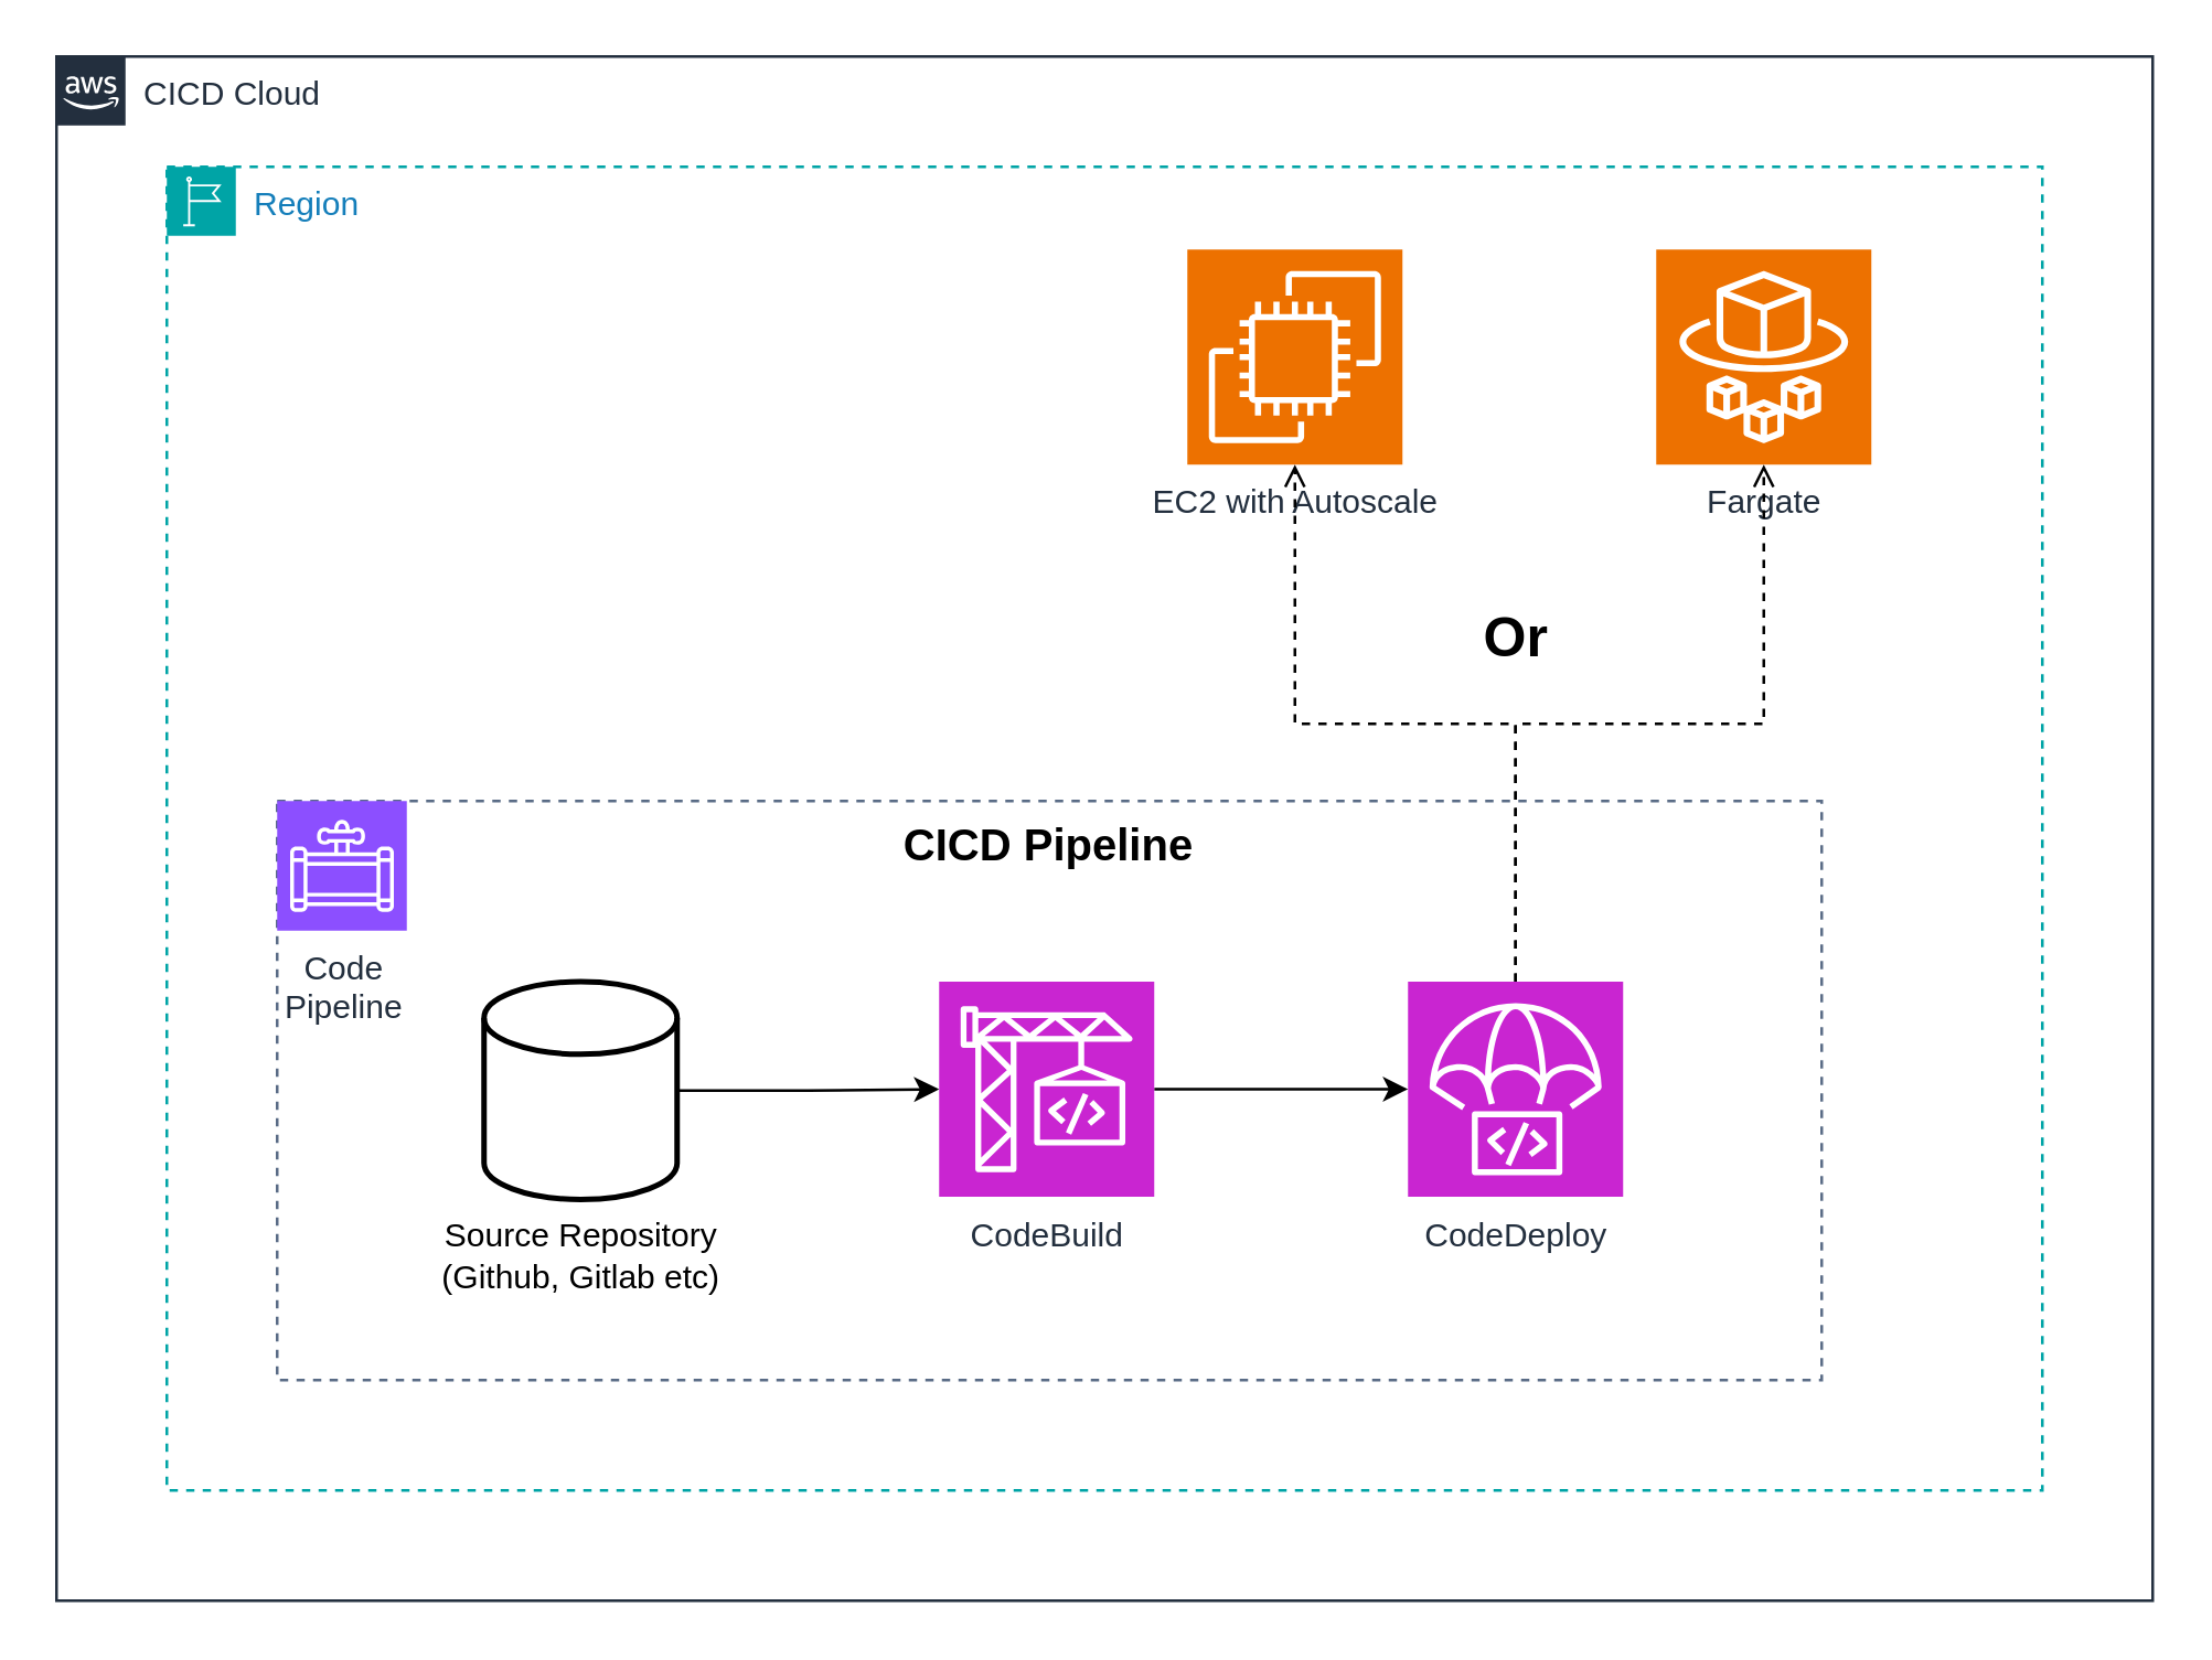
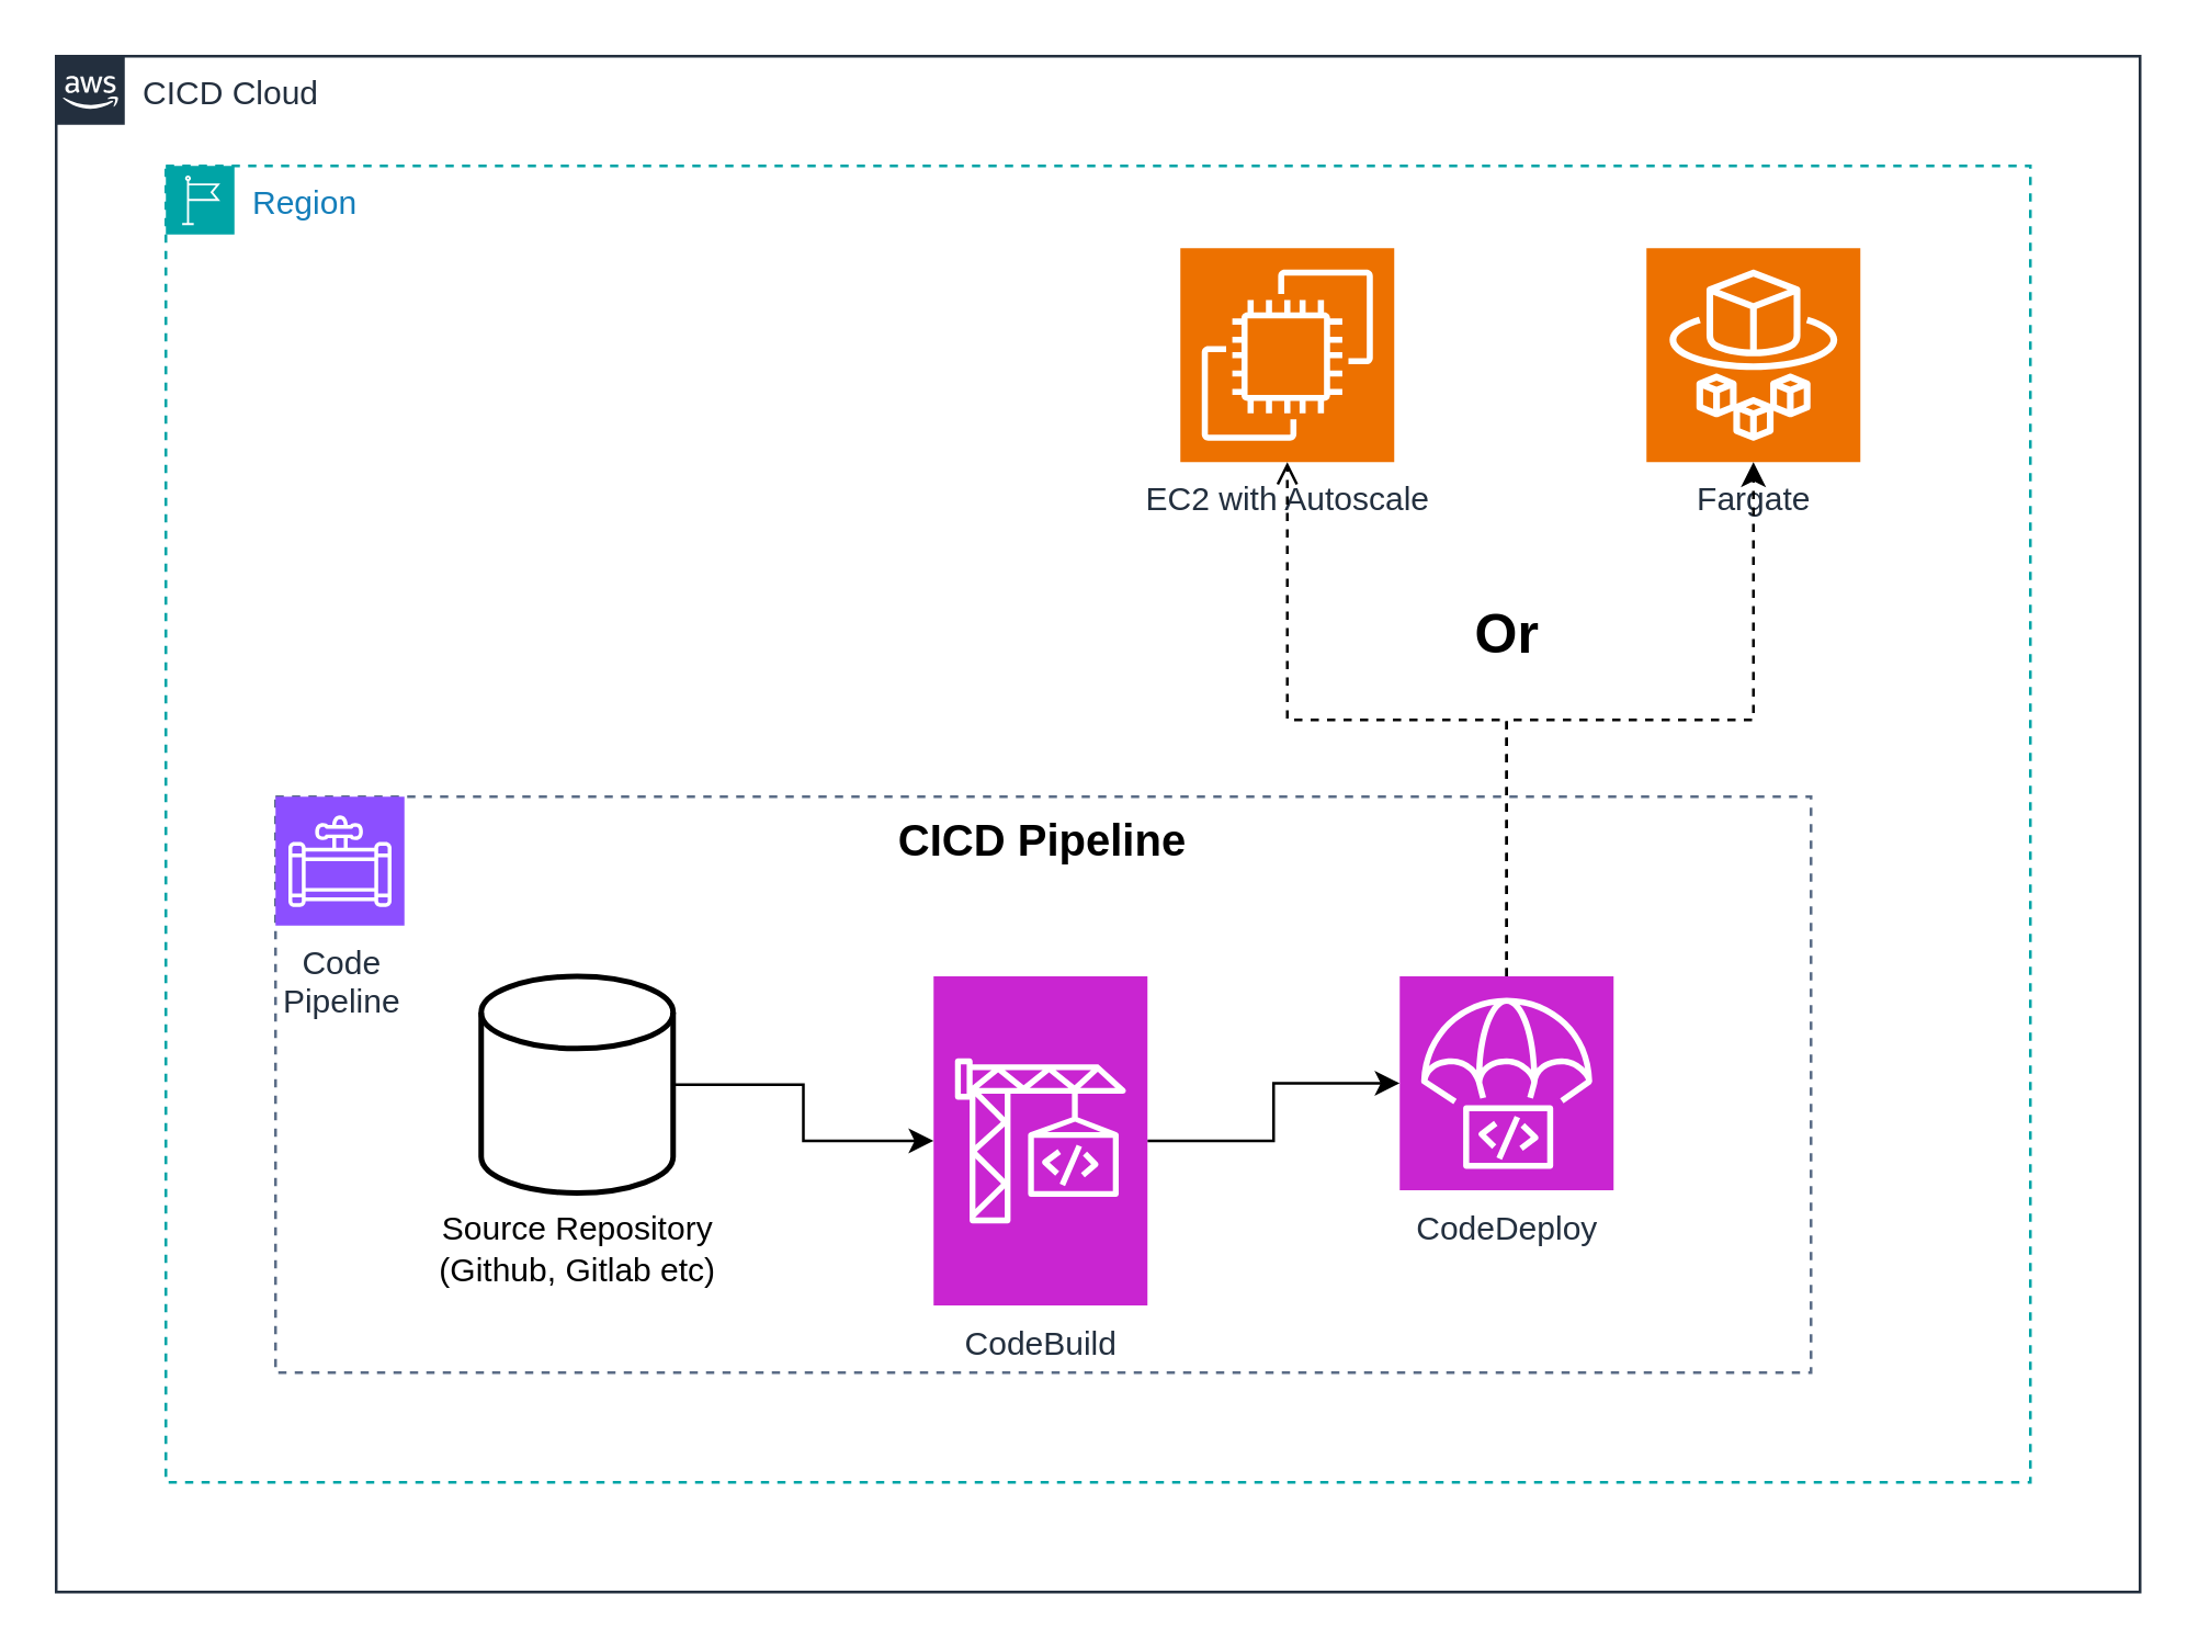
- <mxCell id="16" style="edgeStyle=orthogonalEdgeStyle;rounded=0;orthogonalLoop=1;jettySize=auto;html=1;dashed=1;endArrow=open;" edge="1" parent="1" source="12" target="15"><mxGeometry relative="1" as="geometry"><Array as="points"><mxPoint x="549" y="262" /><mxPoint x="639" y="262" /></Array></mxGeometry></mxCell>
+ <mxCell id="16" style="edgeStyle=orthogonalEdgeStyle;rounded=0;orthogonalLoop=1;jettySize=auto;html=1;dashed=1;" edge="1" parent="1" source="12" target="15"><mxGeometry relative="1" as="geometry"><Array as="points"><mxPoint x="549" y="262" /><mxPoint x="639" y="262" /></Array></mxGeometry></mxCell>
- <mxCell id="4" value="CodeBuild" style="sketch=0;points=[[0,0,0],[0.25,0,0],[0.5,0,0],[0.75,0,0],[1,0,0],[0,1,0],[0.25,1,0],[0.5,1,0],[0.75,1,0],[1,1,0],[0,0.25,0],[0,0.5,0],[0,0.75,0],[1,0.25,0],[1,0.5,0],[1,0.75,0]];outlineConnect=0;fontColor=#232F3E;fillColor=#C925D1;strokeColor=#ffffff;dashed=0;verticalLabelPosition=bottom;verticalAlign=top;align=center;html=1;fontSize=12;fontStyle=0;aspect=fixed;shape=mxgraph.aws4.resourceIcon;resIcon=mxgraph.aws4.codebuild;" vertex="1" parent="1"><mxGeometry x="340" y="355.5" width="78" height="78" as="geometry" /></mxCell>
+ <mxCell id="4" value="CodeBuild" style="sketch=0;points=[[0,0,0],[0.25,0,0],[0.5,0,0],[0.75,0,0],[1,0,0],[0,1,0],[0.25,1,0],[0.5,1,0],[0.75,1,0],[1,1,0],[0,0.25,0],[0,0.5,0],[0,0.75,0],[1,0.25,0],[1,0.5,0],[1,0.75,0]];outlineConnect=0;fontColor=#232F3E;fillColor=#C925D1;strokeColor=#ffffff;dashed=0;verticalLabelPosition=bottom;verticalAlign=top;align=center;html=1;fontSize=12;fontStyle=0;aspect=fixed;shape=mxgraph.aws4.resourceIcon;resIcon=mxgraph.aws4.codebuild;" vertex="1" parent="1"><mxGeometry x="340" y="355.5" width="78" height="120" as="geometry" /></mxCell>
